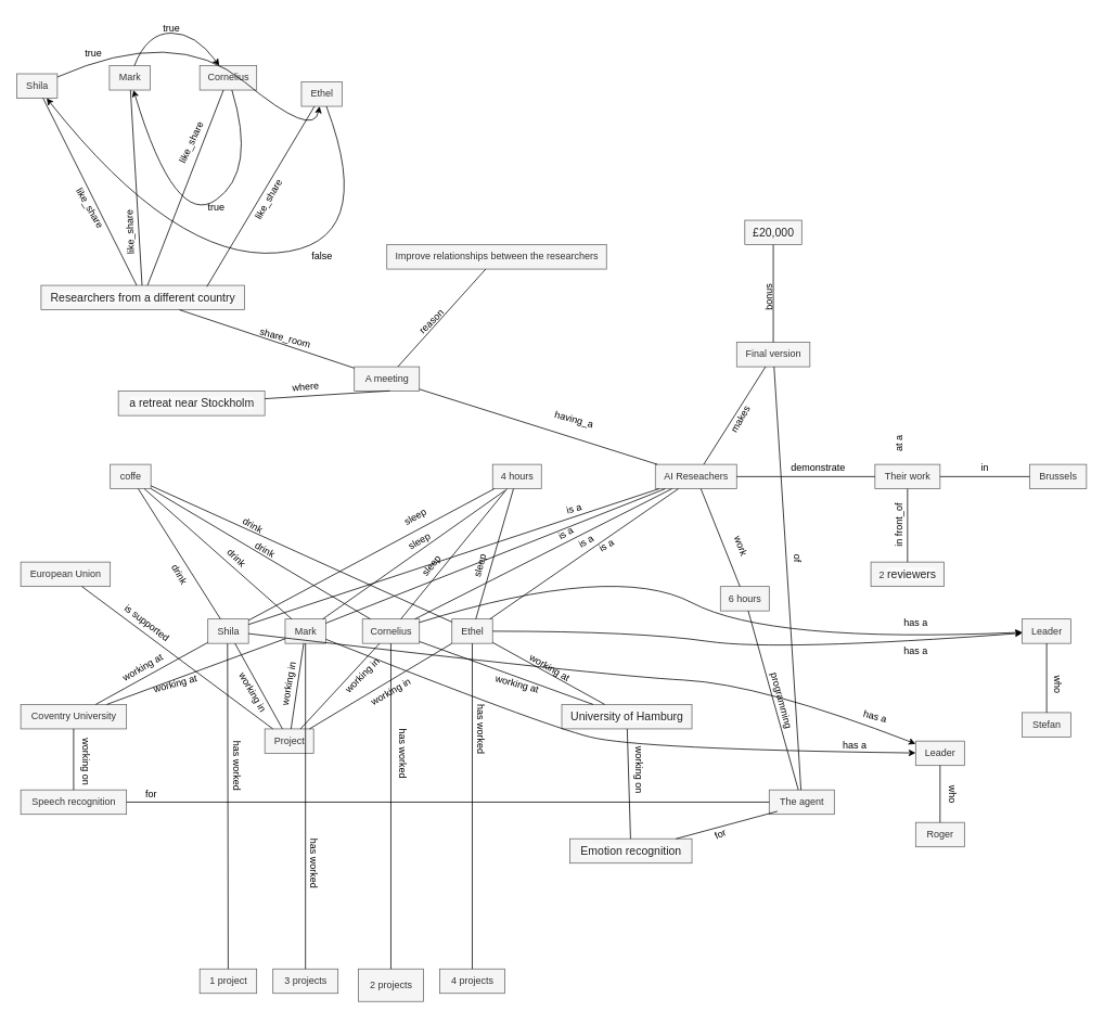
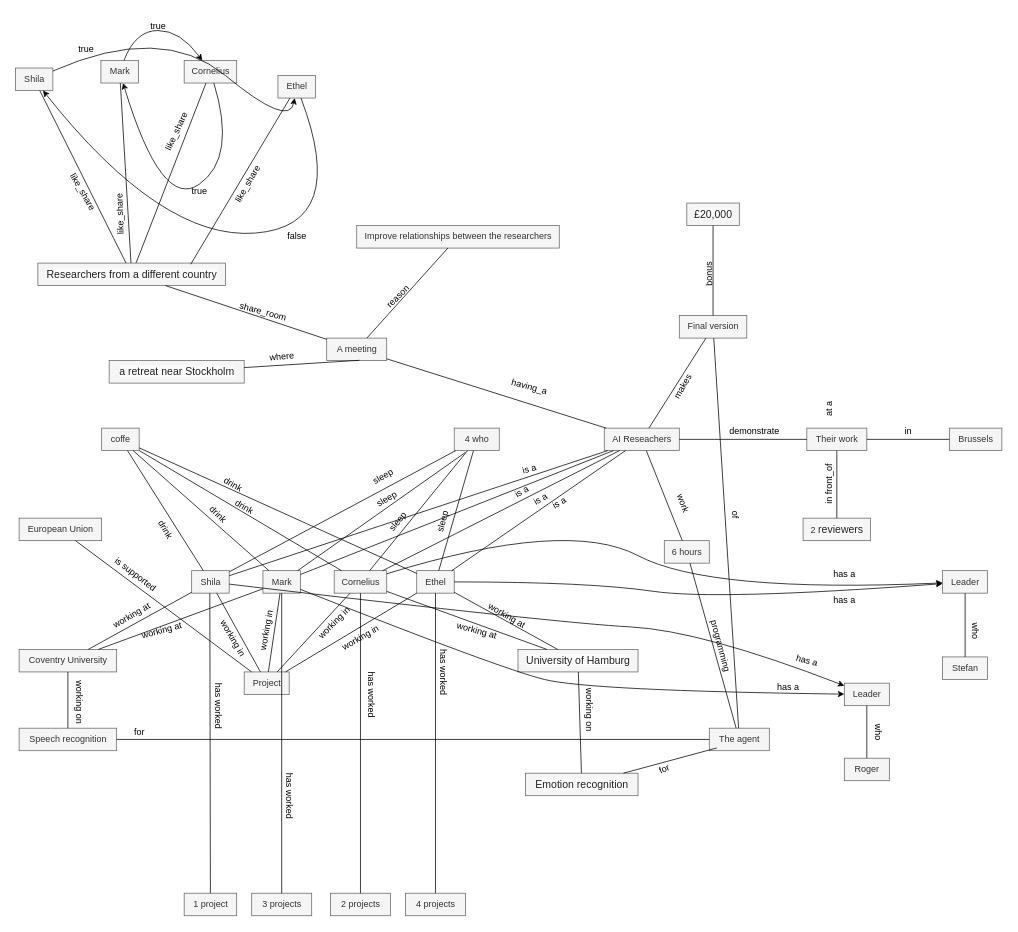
- <mxCell id="19" value="4 hours" style="text;html=1;resizable=0;autosize=1;align=center;verticalAlign=middle;points=[];fillColor=#f5f5f5;strokeColor=#666666;rounded=0;fontColor=#333333;" parent="1" vertex="1"><mxGeometry x="605" y="570" width="60" height="30" as="geometry" /></mxCell>
+ <mxCell id="19" value="4 who" style="text;html=1;resizable=0;autosize=1;align=center;verticalAlign=middle;points=[];fillColor=#f5f5f5;strokeColor=#666666;rounded=0;fontColor=#333333;" parent="1" vertex="1"><mxGeometry x="605" y="570" width="60" height="30" as="geometry" /></mxCell>
- <mxCell id="116" value="2 projects" style="text;html=1;resizable=0;autosize=1;align=center;verticalAlign=middle;points=[];fillColor=#f5f5f5;strokeColor=#666666;rounded=0;fontColor=#333333;" parent="1" vertex="1"><mxGeometry x="440" y="1190" width="80" height="40" as="geometry" /></mxCell>
+ <mxCell id="116" value="2 projects" style="text;html=1;resizable=0;autosize=1;align=center;verticalAlign=middle;points=[];fillColor=#f5f5f5;strokeColor=#666666;rounded=0;fontColor=#333333;" parent="1" vertex="1"><mxGeometry x="440" y="1190" width="80" height="30" as="geometry" /></mxCell>
